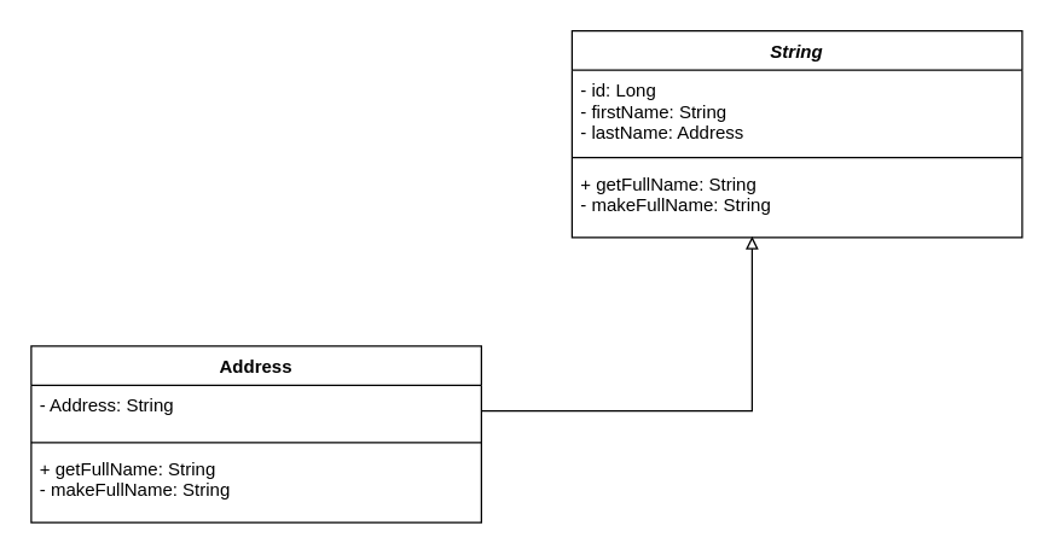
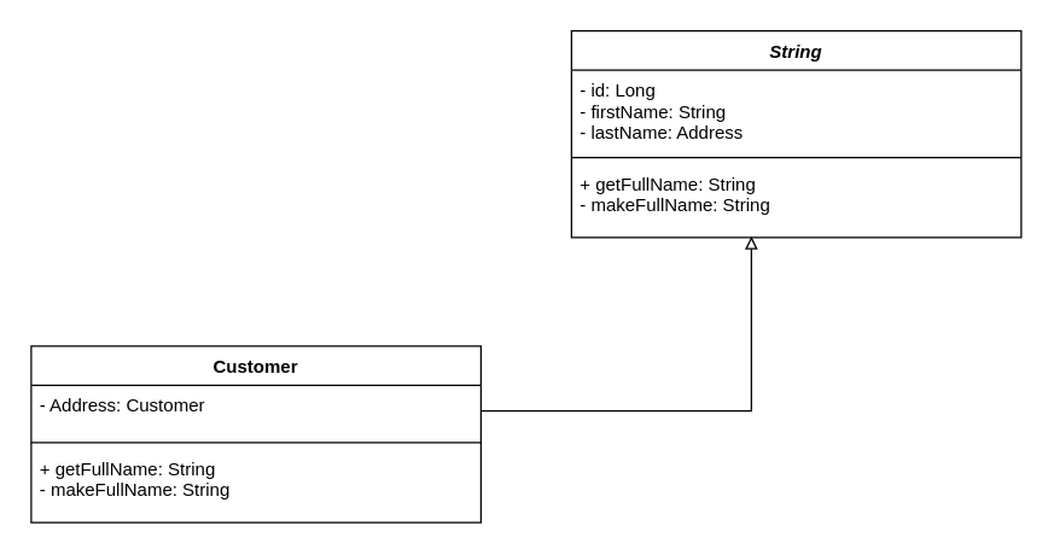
- <mxCell id="2" value="Address" style="swimlane;fontStyle=1;align=center;verticalAlign=top;childLayout=stackLayout;horizontal=1;startSize=26;horizontalStack=0;resizeParent=1;resizeParentMax=0;resizeLast=0;collapsible=1;marginBottom=0;" vertex="1" parent="1"><mxGeometry x="20" y="229" width="298" height="117" as="geometry"><mxRectangle x="197" y="495" width="90" height="26" as="alternateBounds" /></mxGeometry></mxCell>
+ <mxCell id="2" value="Customer" style="swimlane;fontStyle=1;align=center;verticalAlign=top;childLayout=stackLayout;horizontal=1;startSize=26;horizontalStack=0;resizeParent=1;resizeParentMax=0;resizeLast=0;collapsible=1;marginBottom=0;" vertex="1" parent="1"><mxGeometry x="20" y="229" width="298" height="117" as="geometry"><mxRectangle x="197" y="495" width="90" height="26" as="alternateBounds" /></mxGeometry></mxCell>
- <mxCell id="3" value="- Address: String" style="text;strokeColor=none;fillColor=none;align=left;verticalAlign=top;spacingLeft=4;spacingRight=4;overflow=hidden;rotatable=0;points=[[0,0.5],[1,0.5]];portConstraint=eastwest;" vertex="1" parent="2"><mxGeometry y="26" width="298" height="34" as="geometry" /></mxCell>
+ <mxCell id="3" value="- Address: Customer" style="text;strokeColor=none;fillColor=none;align=left;verticalAlign=top;spacingLeft=4;spacingRight=4;overflow=hidden;rotatable=0;points=[[0,0.5],[1,0.5]];portConstraint=eastwest;" vertex="1" parent="2"><mxGeometry y="26" width="298" height="34" as="geometry" /></mxCell>
